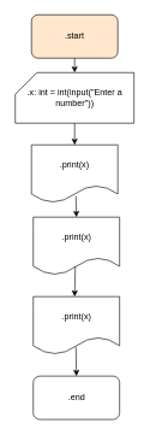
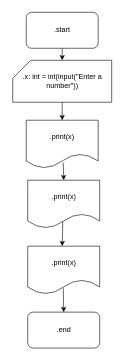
- <mxCell id="2" value="&lt;font style=&quot;vertical-align: inherit;&quot;&gt;&lt;font style=&quot;vertical-align: inherit;&quot;&gt;.start&lt;/font&gt;&lt;/font&gt;" style="rounded=1;whiteSpace=wrap;html=1;fillColor=#ffe6cc;" vertex="1" parent="1"><mxGeometry x="43" y="20" width="120" height="60" as="geometry" /></mxCell>
+ <mxCell id="2" value="&lt;font style=&quot;vertical-align: inherit;&quot;&gt;&lt;font style=&quot;vertical-align: inherit;&quot;&gt;.start&lt;/font&gt;&lt;/font&gt;" style="rounded=1;whiteSpace=wrap;html=1;" vertex="1" parent="1"><mxGeometry x="43" y="20" width="120" height="60" as="geometry" /></mxCell>
